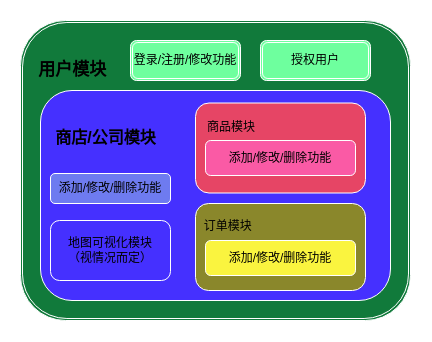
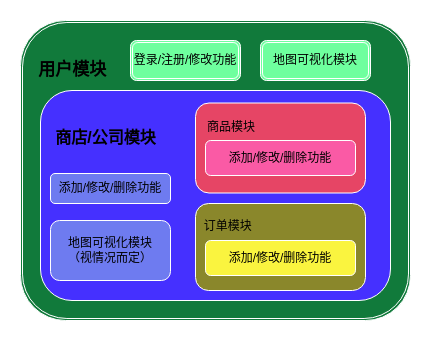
- <mxCell id="4" value="授权用户" style="shape=ext;double=1;rounded=1;whiteSpace=wrap;html=1;labelBackgroundColor=none;fillColor=#6EFF9E;strokeColor=#FFFFFF;align=center;" vertex="1" parent="1"><mxGeometry x="260" y="40" width="110" height="40" as="geometry" /></mxCell>
+ <mxCell id="4" value="地图可视化模块" style="shape=ext;double=1;rounded=1;whiteSpace=wrap;html=1;labelBackgroundColor=none;fillColor=#6EFF9E;strokeColor=#FFFFFF;align=center;" vertex="1" parent="1"><mxGeometry x="260" y="40" width="110" height="40" as="geometry" /></mxCell>
- <mxCell id="7" value="地图可视化模块&lt;br&gt;（视情况而定）" style="rounded=1;whiteSpace=wrap;html=1;labelBackgroundColor=none;strokeColor=#FFFFFF;fillColor=#4530ff;" vertex="1" parent="1"><mxGeometry x="50" y="220" width="120" height="60" as="geometry" /></mxCell>
+ <mxCell id="7" value="地图可视化模块&lt;br&gt;（视情况而定）" style="rounded=1;whiteSpace=wrap;html=1;labelBackgroundColor=none;strokeColor=#FFFFFF;fillColor=#6E7BF0;" vertex="1" parent="1"><mxGeometry x="50" y="220" width="120" height="60" as="geometry" /></mxCell>
